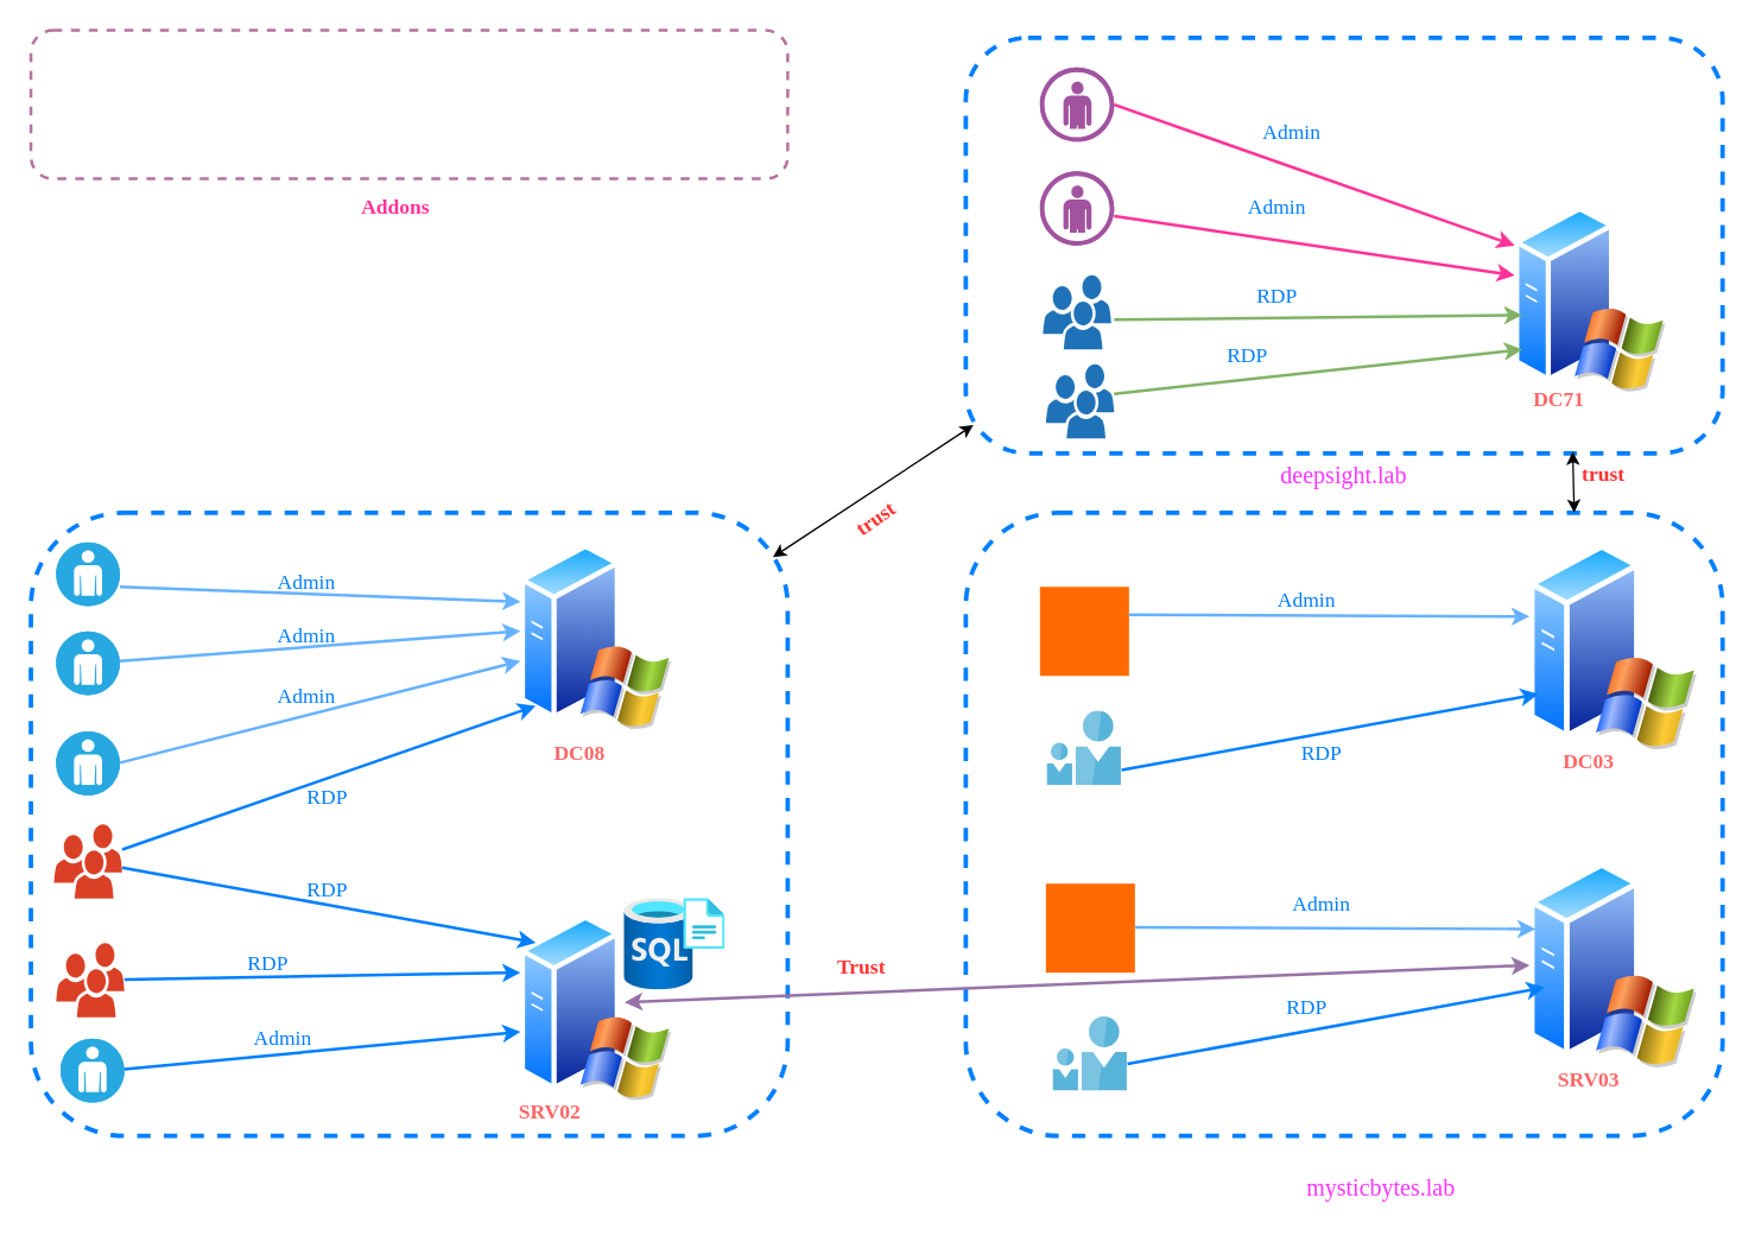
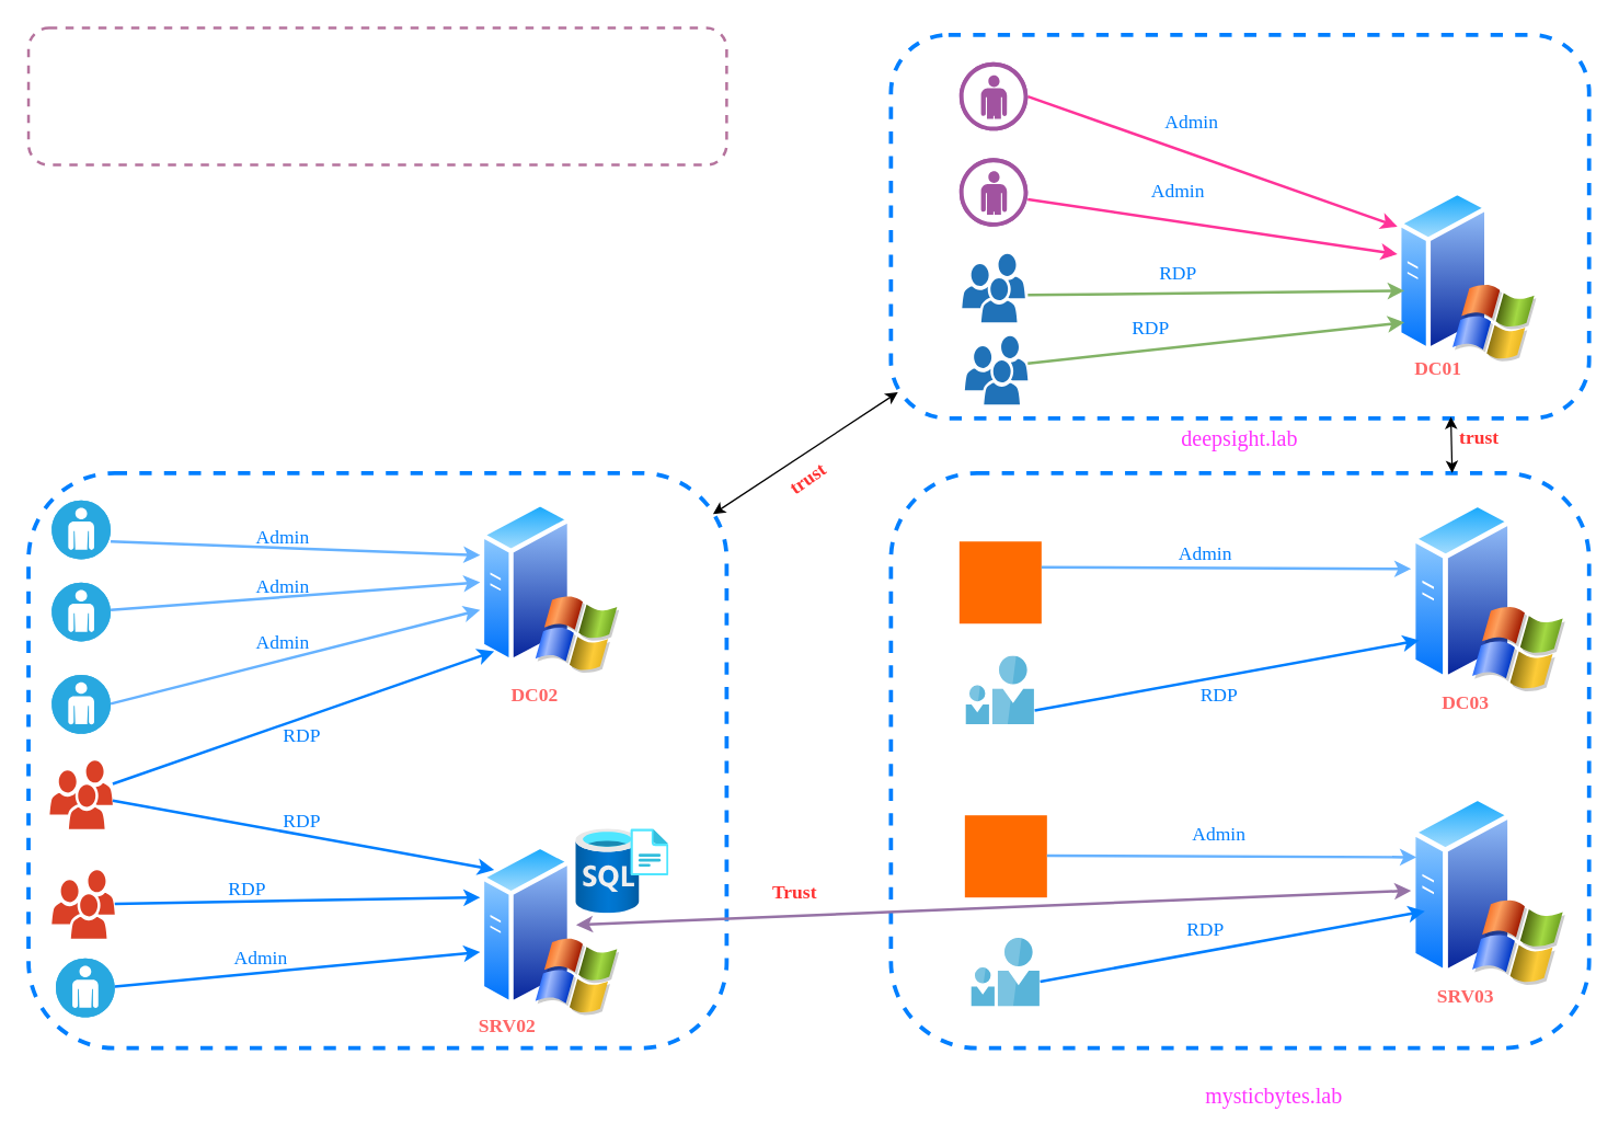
- <mxCell id="47" value="Addons" style="text;html=1;align=center;verticalAlign=middle;whiteSpace=wrap;rounded=0;fontFamily=Architects Daughter;fontSource=https%3A%2F%2Ffonts.googleapis.com%2Fcss%3Ffamily%3DArchitects%2BDaughter;fontSize=14;fillColor=none;strokeColor=none;fontStyle=1;fontColor=#FF3399;" vertex="1" parent="1"><mxGeometry x="236" y="125" width="60" height="30" as="geometry" /></mxCell>
- <mxCell id="40" value="DC71" style="text;html=1;align=center;verticalAlign=middle;whiteSpace=wrap;rounded=0;fontFamily=Architects Daughter;fontSource=https%3A%2F%2Ffonts.googleapis.com%2Fcss%3Ffamily%3DArchitects%2BDaughter;fontColor=#FF6666;fontSize=14;fontStyle=1;" vertex="1" parent="1"><mxGeometry x="1020" y="255" width="60" height="30" as="geometry" /></mxCell>
+ <mxCell id="40" value="DC01" style="text;html=1;align=center;verticalAlign=middle;whiteSpace=wrap;rounded=0;fontFamily=Architects Daughter;fontSource=https%3A%2F%2Ffonts.googleapis.com%2Fcss%3Ffamily%3DArchitects%2BDaughter;fontColor=#FF6666;fontSize=14;fontStyle=1;" vertex="1" parent="1"><mxGeometry x="1020" y="255" width="60" height="30" as="geometry" /></mxCell>
- <mxCell id="38" value="DC08" style="text;html=1;align=center;verticalAlign=middle;whiteSpace=wrap;rounded=0;fontFamily=Architects Daughter;fontSource=https%3A%2F%2Ffonts.googleapis.com%2Fcss%3Ffamily%3DArchitects%2BDaughter;fontColor=#FF6666;fontSize=14;fontStyle=1;" vertex="1" parent="1"><mxGeometry x="360" y="492.5" width="60" height="30" as="geometry" /></mxCell>
+ <mxCell id="38" value="DC02" style="text;html=1;align=center;verticalAlign=middle;whiteSpace=wrap;rounded=0;fontFamily=Architects Daughter;fontSource=https%3A%2F%2Ffonts.googleapis.com%2Fcss%3Ffamily%3DArchitects%2BDaughter;fontColor=#FF6666;fontSize=14;fontStyle=1;" vertex="1" parent="1"><mxGeometry x="360" y="492.5" width="60" height="30" as="geometry" /></mxCell>
